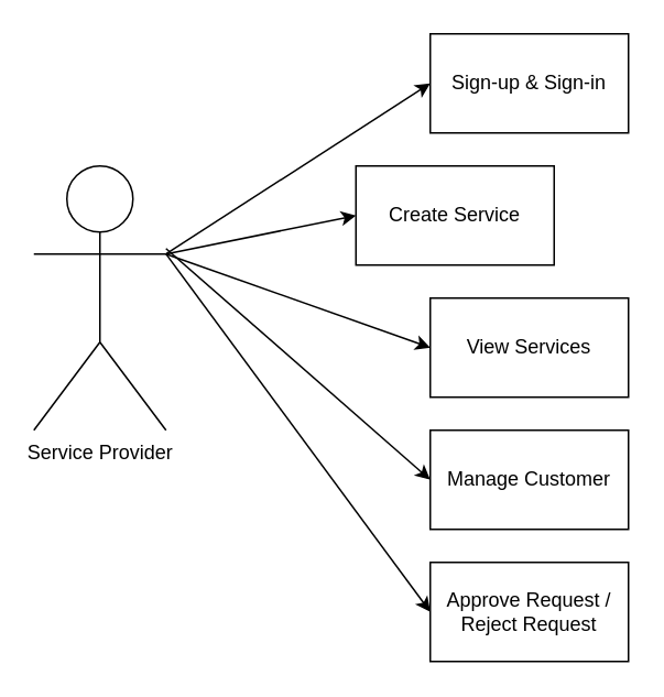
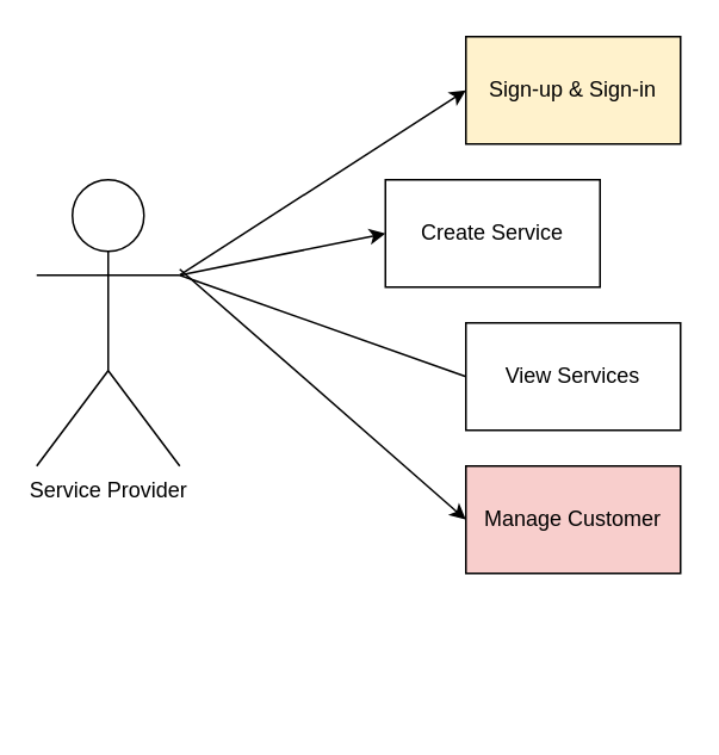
- <mxCell id="3" value="Sign-up &amp;amp; Sign-in" style="rounded=0;whiteSpace=wrap;html=1;" parent="1" vertex="1"><mxGeometry x="260" y="20" width="120" height="60" as="geometry" /></mxCell>
+ <mxCell id="3" value="Sign-up &amp;amp; Sign-in" style="rounded=0;whiteSpace=wrap;html=1;fillColor=#fff2cc;" parent="1" vertex="1"><mxGeometry x="260" y="20" width="120" height="60" as="geometry" /></mxCell>
- <mxCell id="10" value="" style="endArrow=classic;html=1;exitX=1;exitY=0.333;exitDx=0;exitDy=0;exitPerimeter=0;entryX=0;entryY=0.5;entryDx=0;entryDy=0;" parent="1" source="2" target="5" edge="1"><mxGeometry width="50" height="50" relative="1" as="geometry"><mxPoint x="170" y="270" as="sourcePoint" /><mxPoint x="220" y="220" as="targetPoint" /></mxGeometry></mxCell>
+ <mxCell id="10" value="" style="endArrow=none;html=1;exitX=1;exitY=0.333;exitDx=0;exitDy=0;exitPerimeter=0;entryX=0;entryY=0.5;entryDx=0;entryDy=0;" parent="1" source="2" target="5" edge="1"><mxGeometry width="50" height="50" relative="1" as="geometry"><mxPoint x="170" y="270" as="sourcePoint" /><mxPoint x="220" y="220" as="targetPoint" /></mxGeometry></mxCell>
- <mxCell id="12" value="" style="endArrow=classic;html=1;entryX=0;entryY=0.5;entryDx=0;entryDy=0;exitX=1;exitY=0.333;exitDx=0;exitDy=0;exitPerimeter=0;" parent="1" source="2" target="7" edge="1"><mxGeometry width="50" height="50" relative="1" as="geometry"><mxPoint x="150" y="360" as="sourcePoint" /><mxPoint x="200" y="310" as="targetPoint" /></mxGeometry></mxCell>
- <mxCell id="6" value="Manage Customer" style="rounded=0;whiteSpace=wrap;html=1;" parent="1" vertex="1"><mxGeometry x="260" y="260" width="120" height="60" as="geometry" /></mxCell>
+ <mxCell id="6" value="Manage Customer" style="rounded=0;whiteSpace=wrap;html=1;fillColor=#f8cecc;" parent="1" vertex="1"><mxGeometry x="260" y="260" width="120" height="60" as="geometry" /></mxCell>
- <mxCell id="7" value="Approve Request /&lt;br&gt;Reject Request" style="rounded=0;whiteSpace=wrap;html=1;" parent="1" vertex="1"><mxGeometry x="260" y="340" width="120" height="60" as="geometry" /></mxCell>
